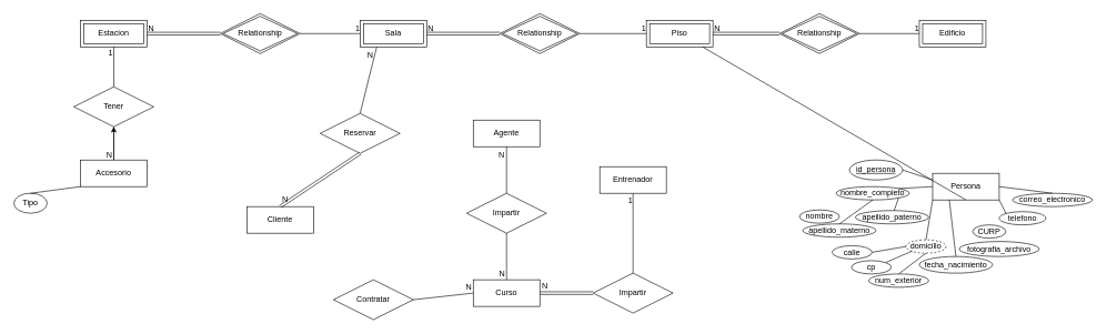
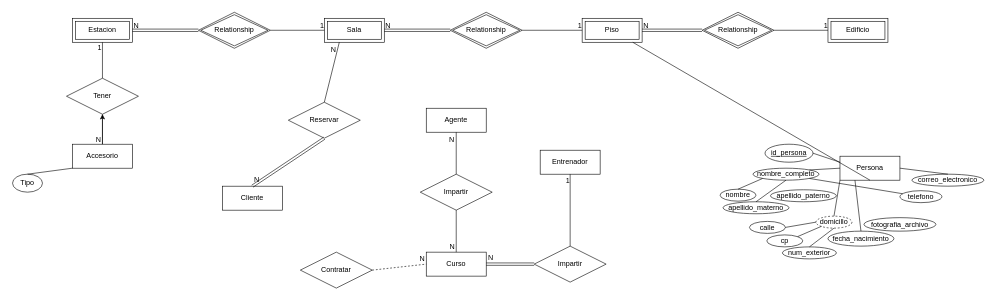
+ <mxCell id="70" value="" style="endArrow=none;html=1;rounded=0;exitX=0;exitY=1;exitDx=0;exitDy=0;entryX=0.5;entryY=0;entryDx=0;entryDy=0;" edge="1" parent="1" source="66" target="54"><mxGeometry relative="1" as="geometry"><mxPoint x="1415" y="275" as="sourcePoint" /><mxPoint x="1375" y="275" as="targetPoint" /></mxGeometry></mxCell>
- <mxCell id="74" value="" style="endArrow=none;html=1;rounded=0;exitX=1;exitY=1;exitDx=0;exitDy=0;" edge="1" parent="1" source="66" target="56"><mxGeometry relative="1" as="geometry"><mxPoint x="1290.614" y="316.98" as="sourcePoint" /><mxPoint x="1265" y="335" as="targetPoint" /></mxGeometry></mxCell>
+ <mxCell id="74" value="" style="endArrow=none;html=1;rounded=0;exitX=1;exitY=1;exitDx=0;exitDy=0;" edge="1" parent="1" source="66" target="61"><mxGeometry relative="1" as="geometry"><mxPoint x="1290.614" y="316.98" as="sourcePoint" /><mxPoint x="1265" y="335" as="targetPoint" /></mxGeometry></mxCell>
- <mxCell id="80" value="" style="endArrow=none;html=1;rounded=0;exitX=1;exitY=1;exitDx=0;exitDy=0;entryX=0;entryY=0;entryDx=0;entryDy=0;" edge="1" parent="1" source="52" target="61"><mxGeometry relative="1" as="geometry"><mxPoint x="1495" y="320" as="sourcePoint" /><mxPoint x="1535" y="360" as="targetPoint" /></mxGeometry></mxCell>
- <mxCell id="59" value="CURP" style="ellipse;whiteSpace=wrap;html=1;align=center;" vertex="1" parent="1"><mxGeometry x="1460" y="337.5" width="50" height="20" as="geometry" /></mxCell>
- <mxCell id="50" value="" style="endArrow=none;html=1;rounded=0;exitX=1;exitY=0.5;exitDx=0;exitDy=0;entryX=0;entryY=0.5;entryDx=0;entryDy=0;" edge="1" parent="1" source="49" target="23"><mxGeometry relative="1" as="geometry"><mxPoint x="800" y="220" as="sourcePoint" /><mxPoint x="960" y="220" as="targetPoint" /></mxGeometry></mxCell>
+ <mxCell id="50" value="" style="endArrow=none;html=1;rounded=0;exitX=1;exitY=0.5;exitDx=0;exitDy=0;entryX=0;entryY=0.5;entryDx=0;entryDy=0;dashed=1;" edge="1" parent="1" source="49" target="23"><mxGeometry relative="1" as="geometry"><mxPoint x="800" y="220" as="sourcePoint" /><mxPoint x="960" y="220" as="targetPoint" /></mxGeometry></mxCell>
